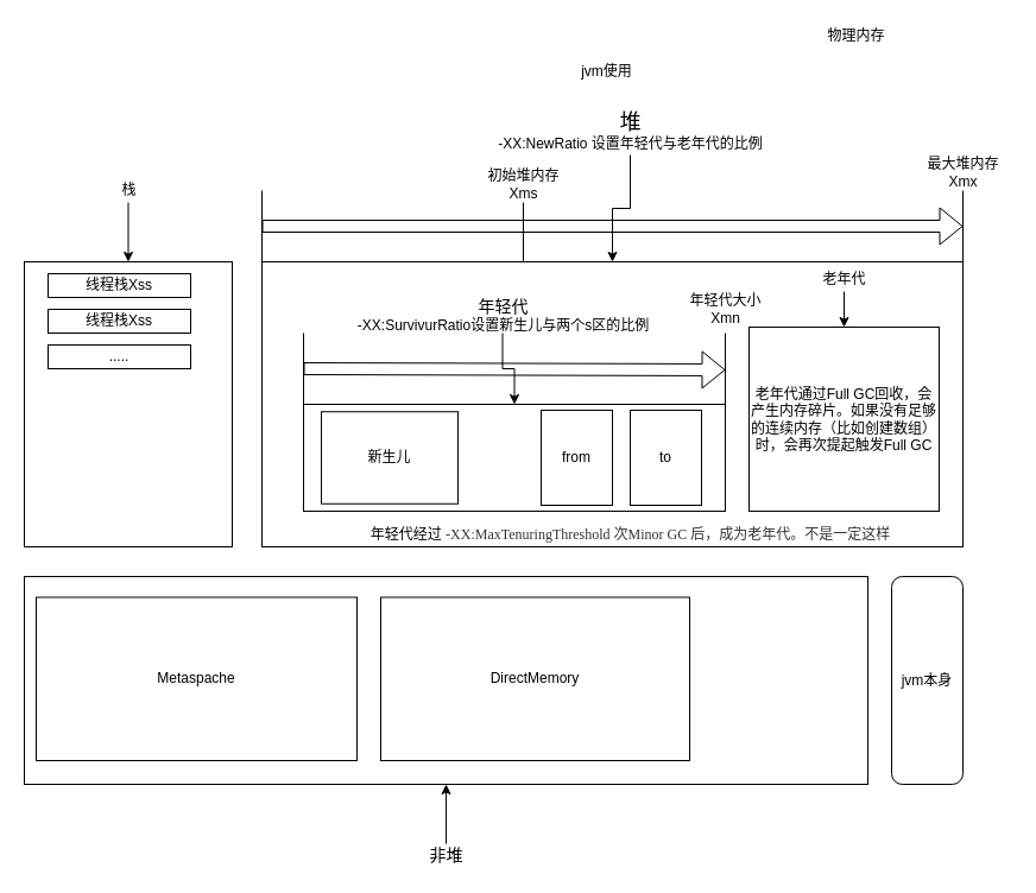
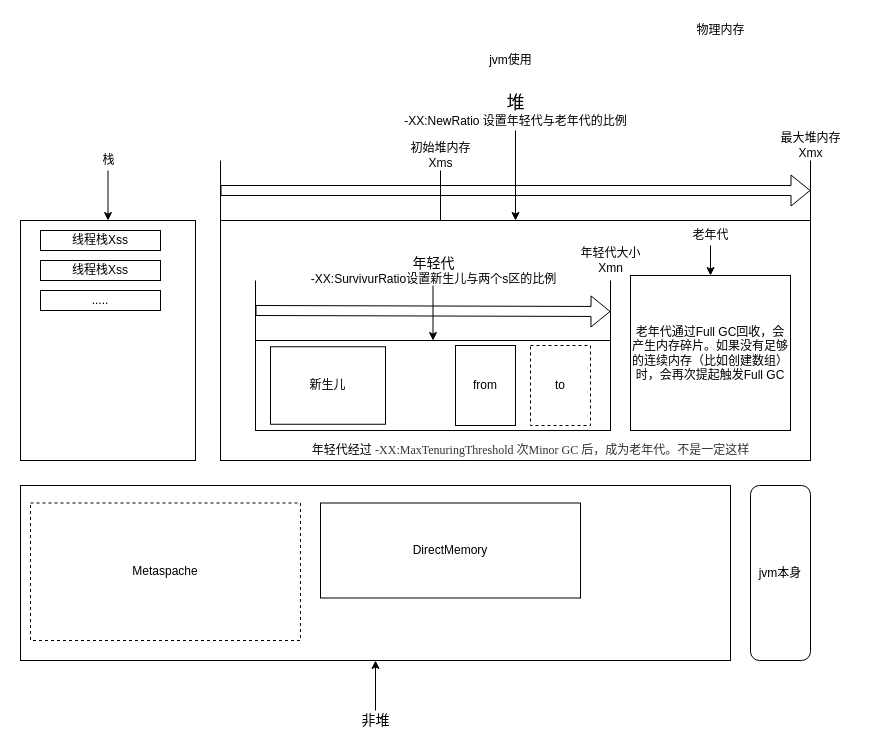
- <mxCell id="36" value="&lt;font style=&quot;font-size: 18px&quot;&gt;堆&lt;/font&gt;&lt;br&gt;-XX:NewRatio 设置年轻代与老年代的比例" style="text;html=1;align=center;verticalAlign=middle;resizable=0;points=[];autosize=1;" vertex="1" parent="1"><mxGeometry x="410" y="90" width="240" height="40" as="geometry" /></mxCell>
+ <mxCell id="36" value="&lt;font style=&quot;font-size: 18px&quot;&gt;堆&lt;/font&gt;&lt;br&gt;-XX:NewRatio 设置年轻代与老年代的比例" style="text;html=1;align=center;verticalAlign=middle;resizable=0;points=[];autosize=1;" vertex="1" parent="1"><mxGeometry x="395" y="90" width="240" height="40" as="geometry" /></mxCell>
- <mxCell id="25" value="&lt;font style=&quot;font-size: 14px&quot;&gt;年轻代&lt;/font&gt;&lt;br&gt;-XX:SurvivurRatio设置新生儿与两个s区的比例" style="text;html=1;align=center;verticalAlign=middle;resizable=0;points=[];autosize=1;" parent="1" vertex="1"><mxGeometry x="292.5" y="250" width="260" height="30" as="geometry" /></mxCell>
+ <mxCell id="25" value="&lt;font style=&quot;font-size: 14px&quot;&gt;年轻代&lt;/font&gt;&lt;br&gt;-XX:SurvivurRatio设置新生儿与两个s区的比例" style="text;html=1;align=center;verticalAlign=middle;resizable=0;points=[];autosize=1;" parent="1" vertex="1"><mxGeometry x="302.5" y="255" width="260" height="30" as="geometry" /></mxCell>
- <mxCell id="33" value="to" style="whiteSpace=wrap;html=1;" vertex="1" parent="1"><mxGeometry x="530" y="345" width="60" height="80" as="geometry" /></mxCell>
+ <mxCell id="33" value="to" style="whiteSpace=wrap;html=1;dashed=1;" vertex="1" parent="1"><mxGeometry x="530" y="345" width="60" height="80" as="geometry" /></mxCell>
- <mxCell id="14" value="Metaspache" style="whiteSpace=wrap;html=1;" parent="1" vertex="1"><mxGeometry x="30" y="502.5" width="270" height="137.5" as="geometry" /></mxCell>
+ <mxCell id="14" value="Metaspache" style="whiteSpace=wrap;html=1;dashed=1;" parent="1" vertex="1"><mxGeometry x="30" y="502.5" width="270" height="137.5" as="geometry" /></mxCell>
- <mxCell id="38" value="DirectMemory" style="whiteSpace=wrap;html=1;" vertex="1" parent="1"><mxGeometry x="320" y="502.5" width="260" height="137.5" as="geometry" /></mxCell>
+ <mxCell id="38" value="DirectMemory" style="whiteSpace=wrap;html=1;" vertex="1" parent="1"><mxGeometry x="320" y="502.5" width="260" height="95" as="geometry" /></mxCell>
